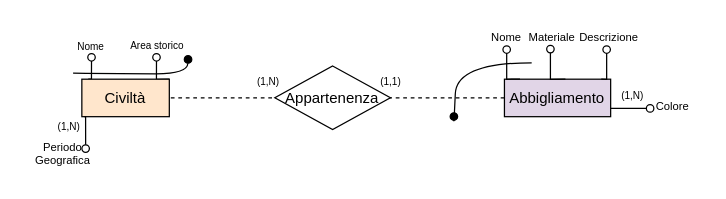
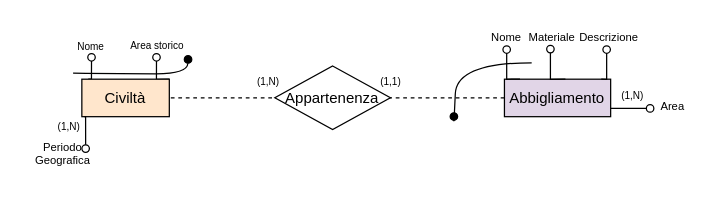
- <mxCell id="9" value="&lt;font style=&quot;font-size: 9px;&quot;&gt;Colore&lt;/font&gt;" style="text;html=1;align=center;verticalAlign=middle;whiteSpace=wrap;rounded=0;" vertex="1" parent="1"><mxGeometry x="518.19" y="75.75" width="40" height="17" as="geometry" /></mxCell>
+ <mxCell id="9" value="&lt;font style=&quot;font-size: 9px;&quot;&gt;Area&lt;/font&gt;" style="text;html=1;align=center;verticalAlign=middle;whiteSpace=wrap;rounded=0;" vertex="1" parent="1"><mxGeometry x="518.19" y="75.75" width="40" height="17" as="geometry" /></mxCell>
